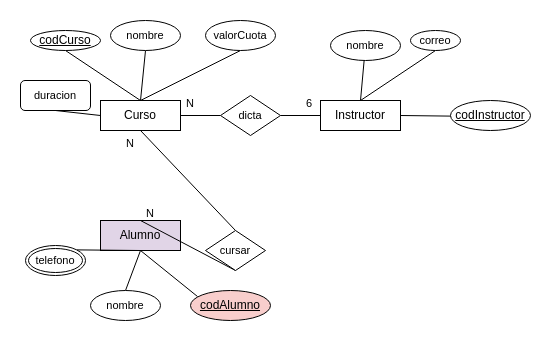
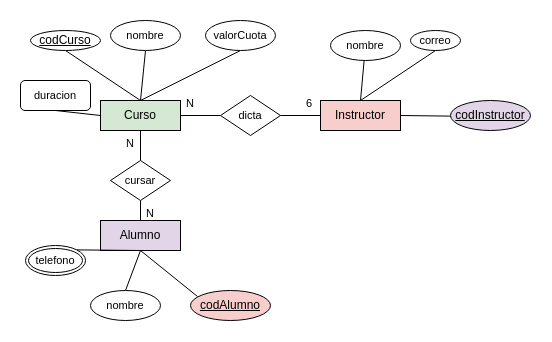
- <mxCell id="3" value="Curso" style="whiteSpace=wrap;html=1;align=center;" vertex="1" parent="1"><mxGeometry x="100" y="100" width="80" height="30" as="geometry" /></mxCell>
+ <mxCell id="3" value="Curso" style="whiteSpace=wrap;html=1;align=center;fillColor=#d5e8d4;" vertex="1" parent="1"><mxGeometry x="100" y="100" width="80" height="30" as="geometry" /></mxCell>
- <mxCell id="13" value="Instructor" style="whiteSpace=wrap;html=1;align=center;" vertex="1" parent="1"><mxGeometry x="320" y="100" width="80" height="30" as="geometry" /></mxCell>
+ <mxCell id="13" value="Instructor" style="whiteSpace=wrap;html=1;align=center;fillColor=#f8cecc;" vertex="1" parent="1"><mxGeometry x="320" y="100" width="80" height="30" as="geometry" /></mxCell>
- <mxCell id="34" value="codInstructor" style="ellipse;whiteSpace=wrap;html=1;align=center;fontStyle=4;" vertex="1" parent="1"><mxGeometry x="450" y="100" width="80" height="30" as="geometry" /></mxCell>
+ <mxCell id="34" value="codInstructor" style="ellipse;whiteSpace=wrap;html=1;align=center;fontStyle=4;fillColor=#e1d5e7;" vertex="1" parent="1"><mxGeometry x="450" y="100" width="80" height="30" as="geometry" /></mxCell>
- <mxCell id="24" value="cursar" style="shape=rhombus;perimeter=rhombusPerimeter;whiteSpace=wrap;html=1;align=center;fontFamily=Helvetica;fontSize=11;fontColor=default;labelBackgroundColor=default;" vertex="1" parent="1"><mxGeometry x="205" y="230" width="60" height="40" as="geometry" /></mxCell>
+ <mxCell id="24" value="cursar" style="shape=rhombus;perimeter=rhombusPerimeter;whiteSpace=wrap;html=1;align=center;fontFamily=Helvetica;fontSize=11;fontColor=default;labelBackgroundColor=default;" vertex="1" parent="1"><mxGeometry x="110" y="160" width="60" height="40" as="geometry" /></mxCell>
